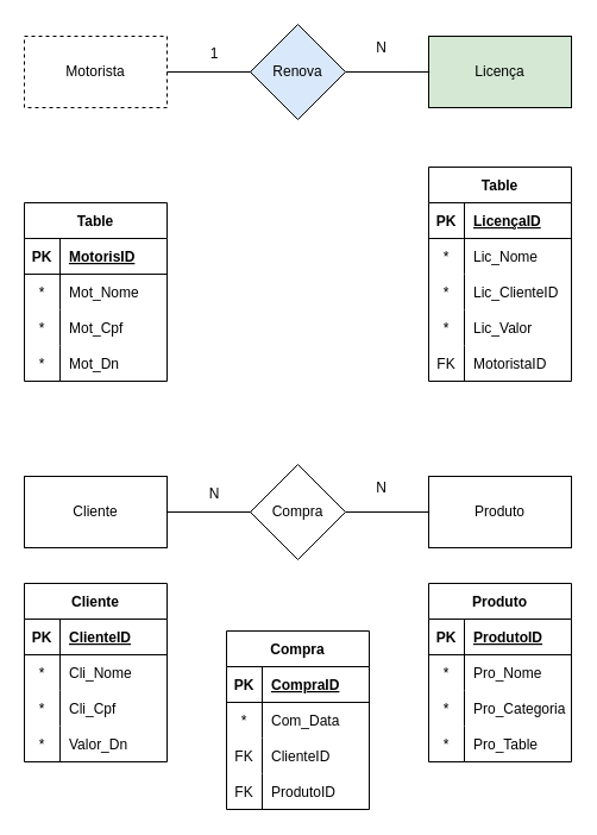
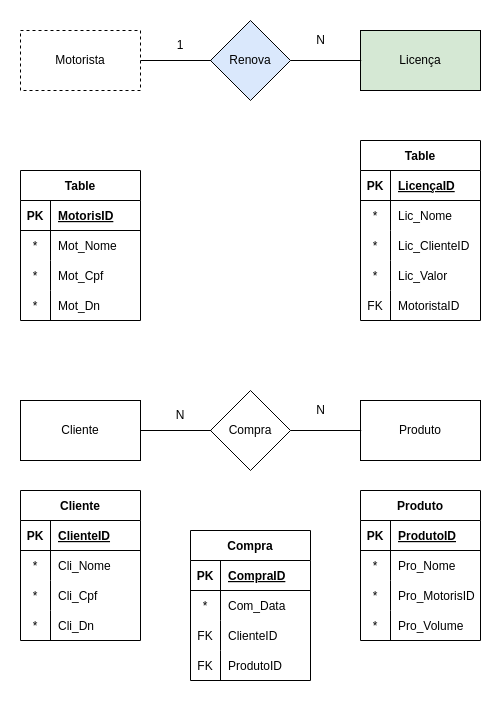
- <mxCell id="67" value="Pro_Categoria" style="shape=partialRectangle;connectable=0;fillColor=none;top=0;left=0;bottom=0;right=0;align=left;spacingLeft=6;overflow=hidden;" vertex="1" parent="65"><mxGeometry x="30" width="90" height="30" as="geometry"><mxRectangle width="90" height="30" as="alternateBounds" /></mxGeometry></mxCell>
+ <mxCell id="67" value="Pro_MotorisID" style="shape=partialRectangle;connectable=0;fillColor=none;top=0;left=0;bottom=0;right=0;align=left;spacingLeft=6;overflow=hidden;" vertex="1" parent="65"><mxGeometry x="30" width="90" height="30" as="geometry"><mxRectangle width="90" height="30" as="alternateBounds" /></mxGeometry></mxCell>
- <mxCell id="57" value="Valor_Dn" style="shape=partialRectangle;connectable=0;fillColor=none;top=0;left=0;bottom=0;right=0;align=left;spacingLeft=6;overflow=hidden;" vertex="1" parent="55"><mxGeometry x="30" width="90" height="30" as="geometry"><mxRectangle width="90" height="30" as="alternateBounds" /></mxGeometry></mxCell>
+ <mxCell id="57" value="Cli_Dn" style="shape=partialRectangle;connectable=0;fillColor=none;top=0;left=0;bottom=0;right=0;align=left;spacingLeft=6;overflow=hidden;" vertex="1" parent="55"><mxGeometry x="30" width="90" height="30" as="geometry"><mxRectangle width="90" height="30" as="alternateBounds" /></mxGeometry></mxCell>
- <mxCell id="70" value="Pro_Table" style="shape=partialRectangle;connectable=0;fillColor=none;top=0;left=0;bottom=0;right=0;align=left;spacingLeft=6;overflow=hidden;" vertex="1" parent="68"><mxGeometry x="30" width="90" height="30" as="geometry"><mxRectangle width="90" height="30" as="alternateBounds" /></mxGeometry></mxCell>
+ <mxCell id="70" value="Pro_Volume" style="shape=partialRectangle;connectable=0;fillColor=none;top=0;left=0;bottom=0;right=0;align=left;spacingLeft=6;overflow=hidden;" vertex="1" parent="68"><mxGeometry x="30" width="90" height="30" as="geometry"><mxRectangle width="90" height="30" as="alternateBounds" /></mxGeometry></mxCell>
